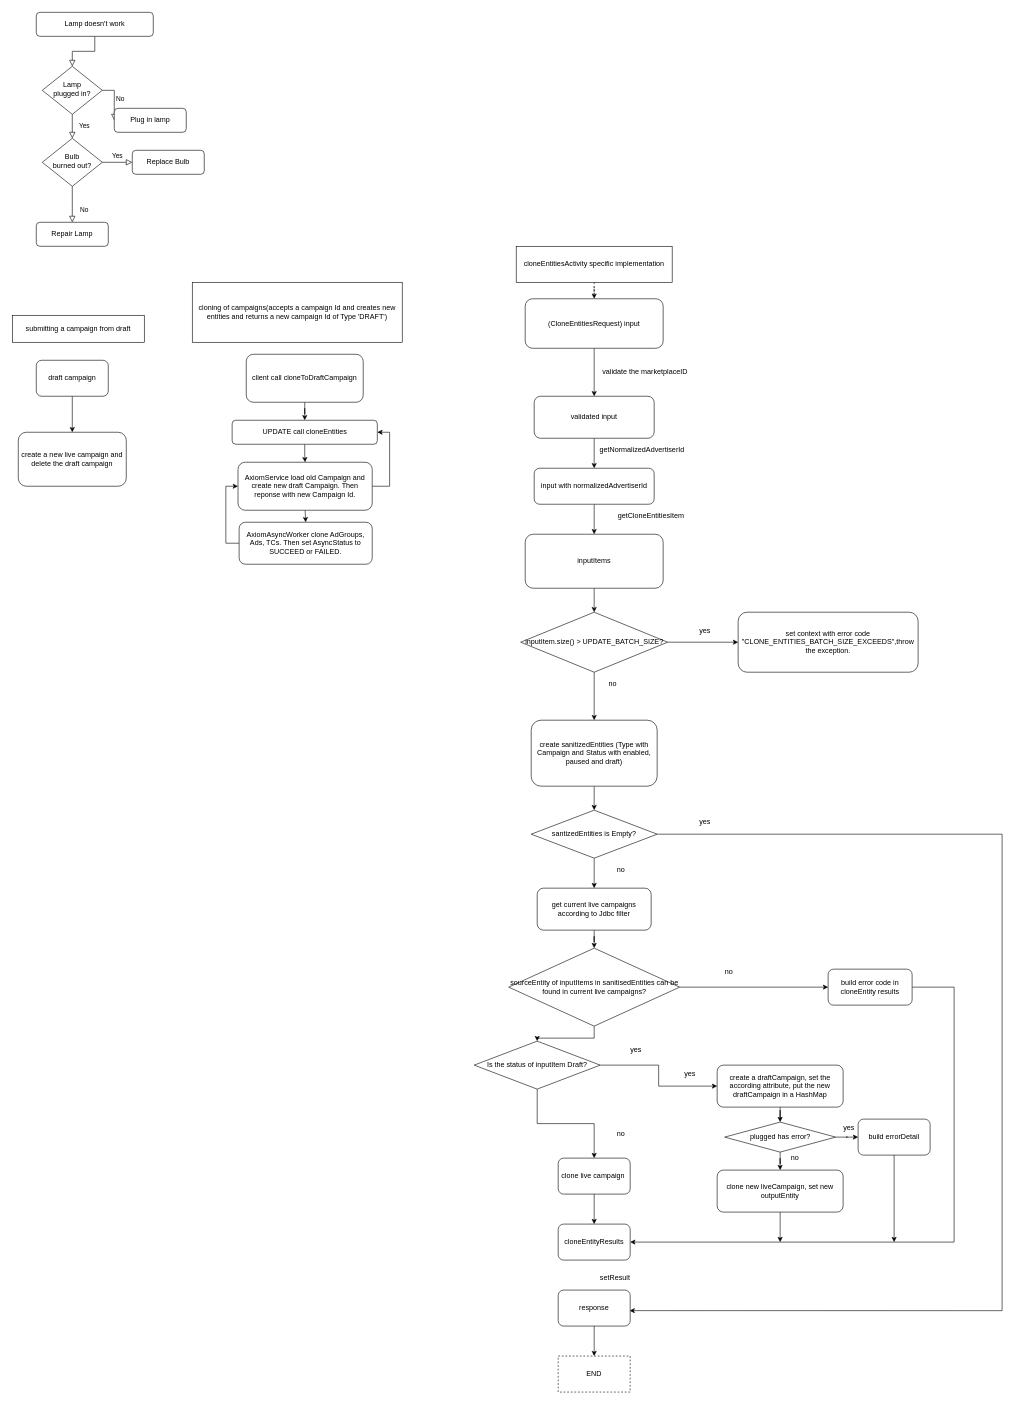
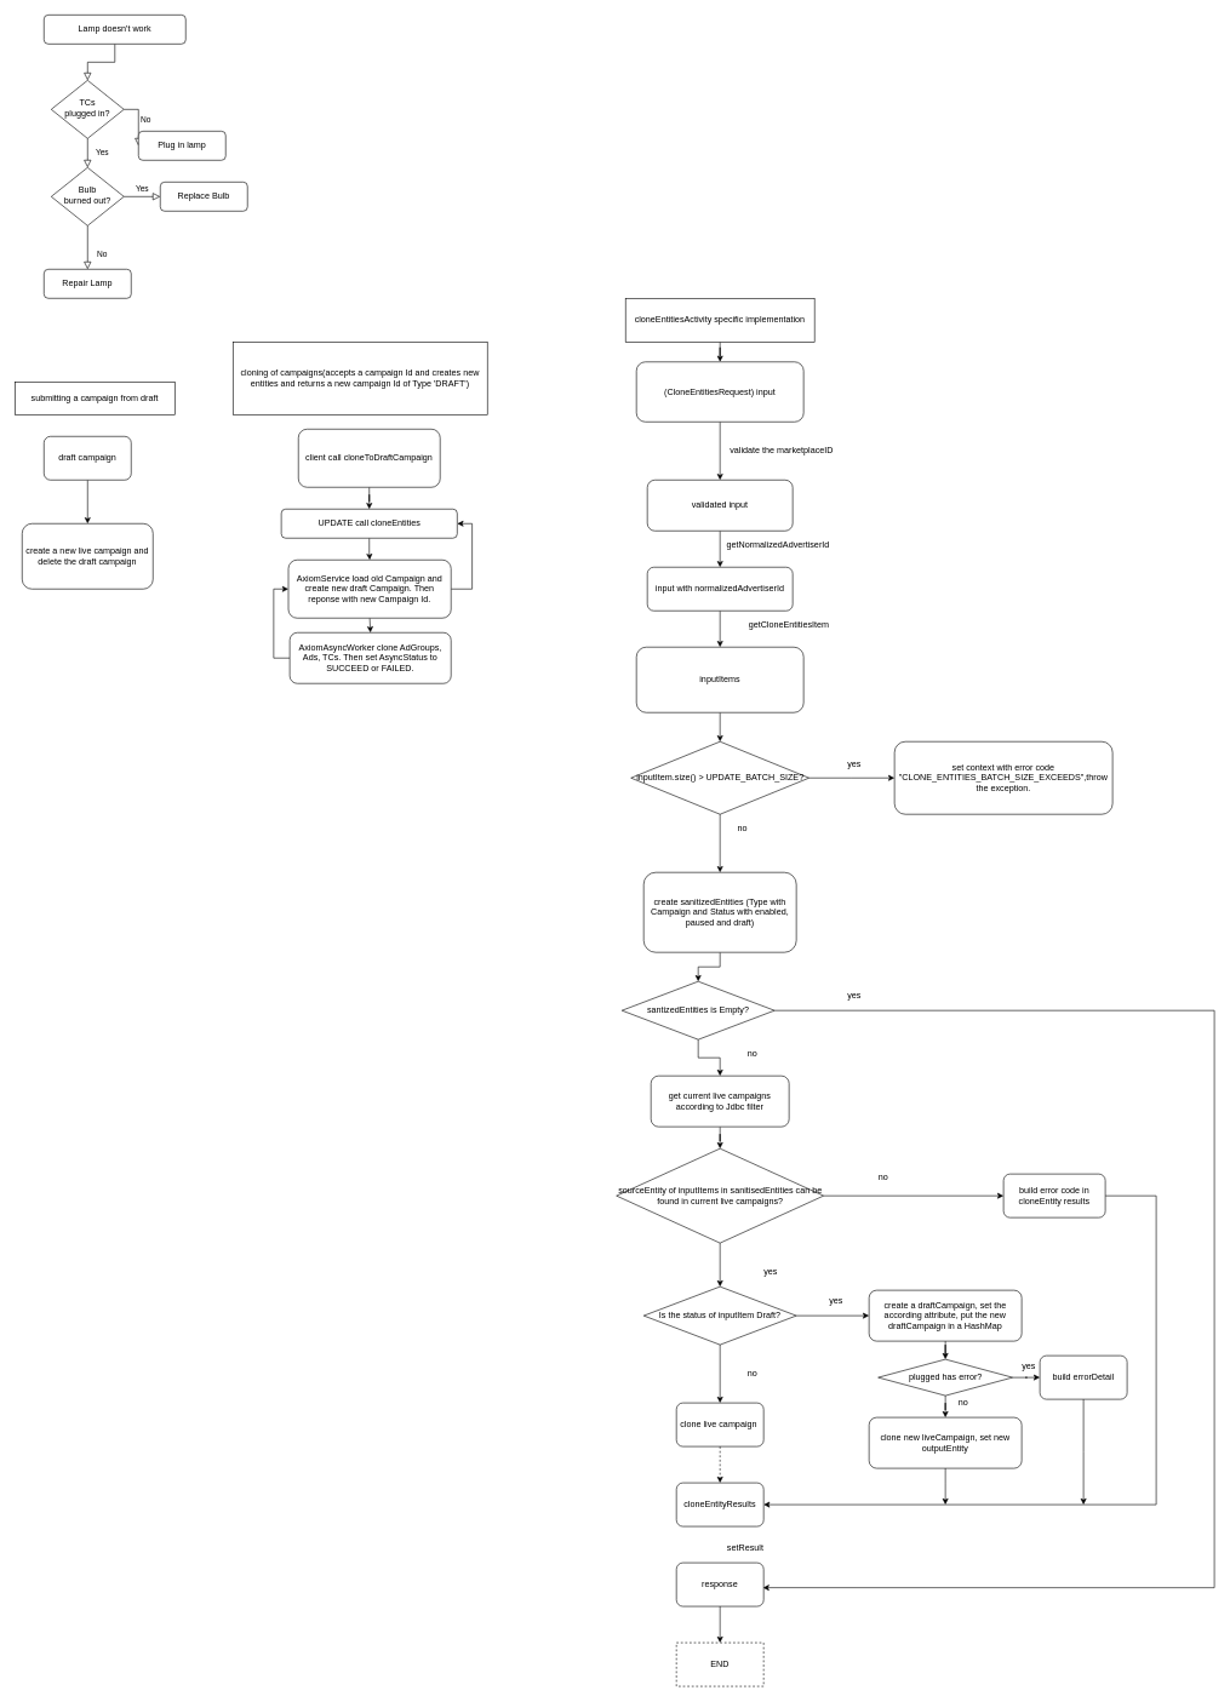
- <mxCell id="6" value="Lamp&lt;br&gt;plugged in?" style="rhombus;whiteSpace=wrap;html=1;shadow=0;fontFamily=Helvetica;fontSize=12;align=center;strokeWidth=1;spacing=6;spacingTop=-4;" parent="1" vertex="1"><mxGeometry x="70" y="110" width="100" height="80" as="geometry" /></mxCell>
+ <mxCell id="6" value="TCs&lt;br&gt;plugged in?" style="rhombus;whiteSpace=wrap;html=1;shadow=0;fontFamily=Helvetica;fontSize=12;align=center;strokeWidth=1;spacing=6;spacingTop=-4;" parent="1" vertex="1"><mxGeometry x="70" y="110" width="100" height="80" as="geometry" /></mxCell>
- <mxCell id="29" style="edgeStyle=orthogonalEdgeStyle;rounded=0;orthogonalLoop=1;jettySize=auto;html=1;entryX=0.5;entryY=0;entryDx=0;entryDy=0;dashed=1;" edge="1" parent="1" source="30" target="28"><mxGeometry relative="1" as="geometry" /></mxCell>
+ <mxCell id="29" style="edgeStyle=orthogonalEdgeStyle;rounded=0;orthogonalLoop=1;jettySize=auto;html=1;entryX=0.5;entryY=0;entryDx=0;entryDy=0;" edge="1" parent="1" source="30" target="28"><mxGeometry relative="1" as="geometry" /></mxCell>
- <mxCell id="50" value="santizedEntities is Empty?" style="rhombus;whiteSpace=wrap;html=1;" vertex="1" parent="1"><mxGeometry x="885" y="1350" width="210" height="80" as="geometry" /></mxCell>
+ <mxCell id="50" value="santizedEntities is Empty?" style="rhombus;whiteSpace=wrap;html=1;" vertex="1" parent="1"><mxGeometry x="855" y="1350" width="210" height="80" as="geometry" /></mxCell>
- <mxCell id="64" value="Is the status of inputItem Draft?" style="rhombus;whiteSpace=wrap;html=1;" vertex="1" parent="1"><mxGeometry x="790" y="1735" width="210" height="80" as="geometry" /></mxCell>
+ <mxCell id="64" value="Is the status of inputItem Draft?" style="rhombus;whiteSpace=wrap;html=1;" vertex="1" parent="1"><mxGeometry x="885" y="1770" width="210" height="80" as="geometry" /></mxCell>
- <mxCell id="67" style="edgeStyle=orthogonalEdgeStyle;rounded=0;orthogonalLoop=1;jettySize=auto;html=1;entryX=0.5;entryY=0;entryDx=0;entryDy=0;" edge="1" parent="1" source="68" target="71"><mxGeometry relative="1" as="geometry" /></mxCell>
+ <mxCell id="67" style="edgeStyle=orthogonalEdgeStyle;rounded=0;orthogonalLoop=1;jettySize=auto;html=1;entryX=0.5;entryY=0;entryDx=0;entryDy=0;dashed=1;" edge="1" parent="1" source="68" target="71"><mxGeometry relative="1" as="geometry" /></mxCell>
